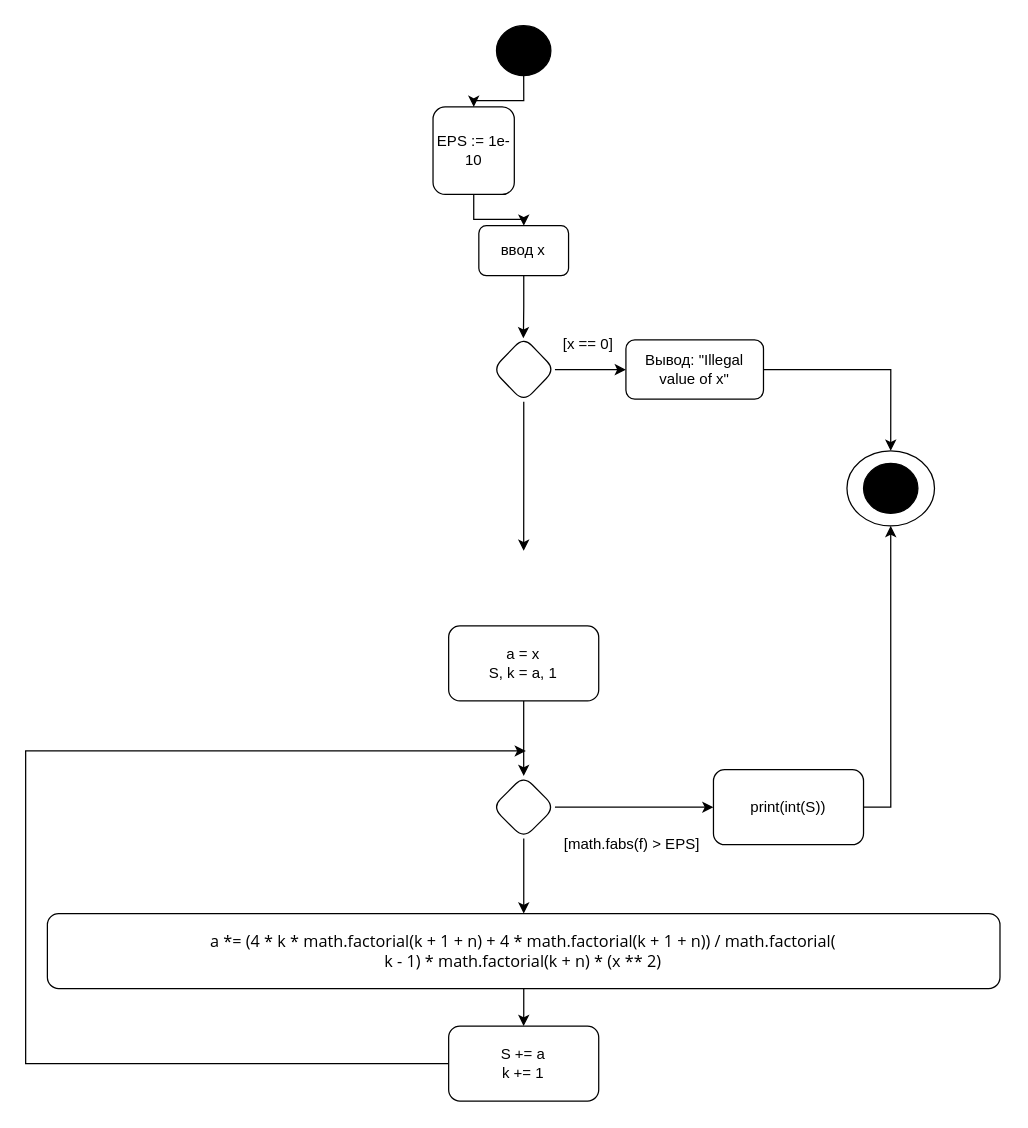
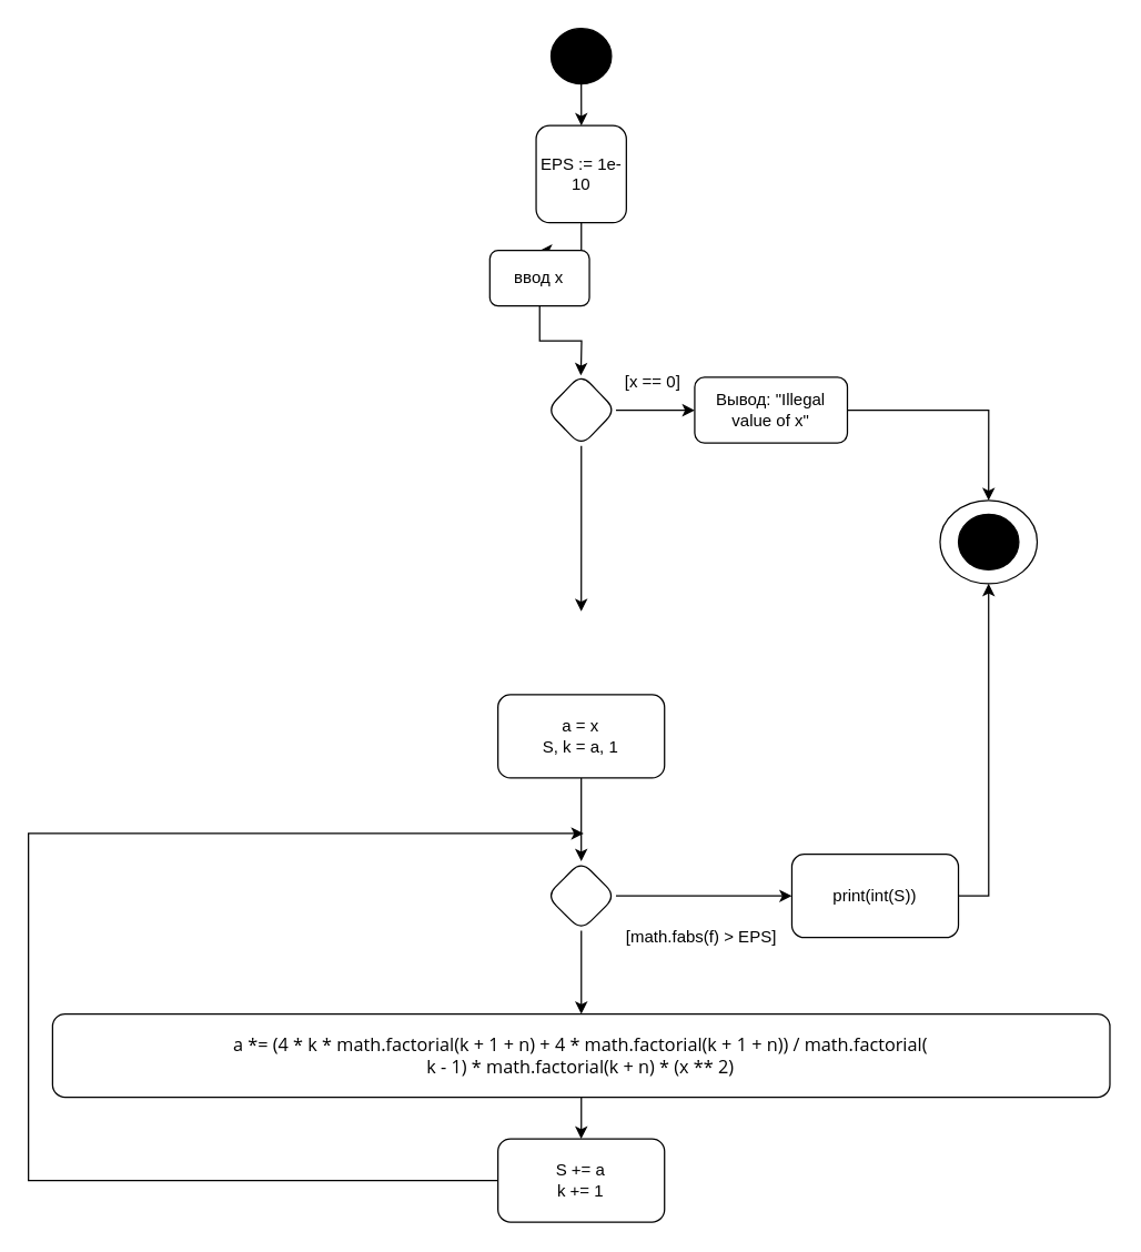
- <mxCell id="5" value="EPS := 1e-10" style="rounded=1;whiteSpace=wrap;html=1;fillColor=#FFFFFF;" parent="1" vertex="1"><mxGeometry x="345.75" y="85" width="65" height="70" as="geometry" /></mxCell>
+ <mxCell id="5" value="EPS := 1e-10" style="rounded=1;whiteSpace=wrap;html=1;fillColor=#FFFFFF;" parent="1" vertex="1"><mxGeometry x="385.75" y="90" width="65" height="70" as="geometry" /></mxCell>
- <mxCell id="10" value="ввод х" style="whiteSpace=wrap;html=1;fillColor=#FFFFFF;rounded=1;" parent="1" vertex="1"><mxGeometry x="382.38" y="180" width="71.75" height="40" as="geometry" /></mxCell>
+ <mxCell id="10" value="ввод х" style="whiteSpace=wrap;html=1;fillColor=#FFFFFF;rounded=1;" parent="1" vertex="1"><mxGeometry x="352.38" y="180" width="71.75" height="40" as="geometry" /></mxCell>
